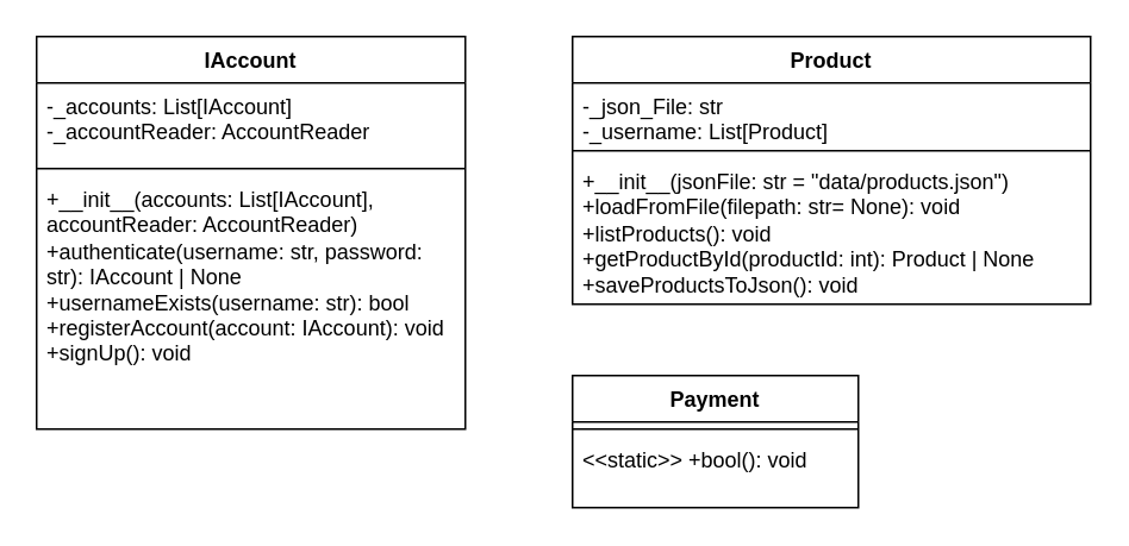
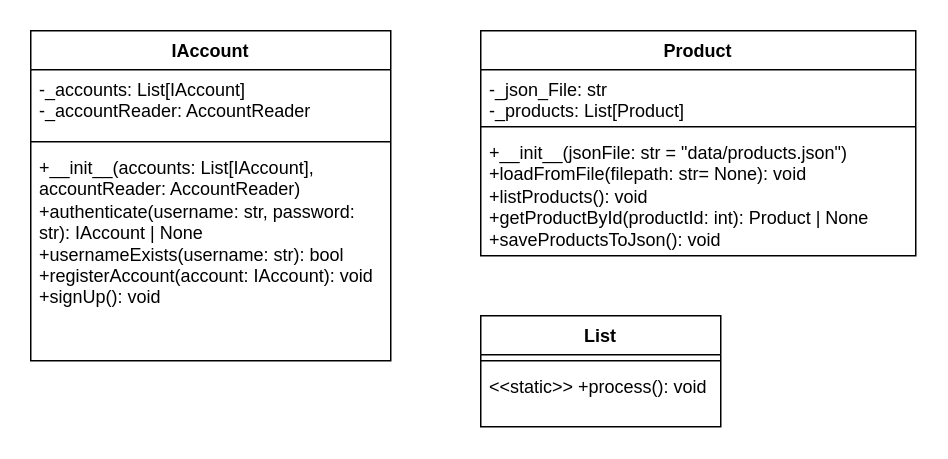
- <mxCell id="10" value="-_json_File: str&lt;div&gt;-_username: List[Product]&lt;/div&gt;" style="text;strokeColor=none;fillColor=none;align=left;verticalAlign=top;spacingLeft=4;spacingRight=4;overflow=hidden;rotatable=0;points=[[0,0.5],[1,0.5]];portConstraint=eastwest;whiteSpace=wrap;html=1;" vertex="1" parent="9"><mxGeometry y="26" width="290" height="34" as="geometry" /></mxCell>
+ <mxCell id="10" value="-_json_File: str&lt;div&gt;-_products: List[Product]&lt;/div&gt;" style="text;strokeColor=none;fillColor=none;align=left;verticalAlign=top;spacingLeft=4;spacingRight=4;overflow=hidden;rotatable=0;points=[[0,0.5],[1,0.5]];portConstraint=eastwest;whiteSpace=wrap;html=1;" vertex="1" parent="9"><mxGeometry y="26" width="290" height="34" as="geometry" /></mxCell>
- <mxCell id="6" value="Payment" style="swimlane;fontStyle=1;align=center;verticalAlign=top;childLayout=stackLayout;horizontal=1;startSize=26;horizontalStack=0;resizeParent=1;resizeParentMax=0;resizeLast=0;collapsible=1;marginBottom=0;whiteSpace=wrap;html=1;" vertex="1" parent="1"><mxGeometry x="320" y="210" width="160" height="74" as="geometry" /></mxCell>
+ <mxCell id="6" value="List" style="swimlane;fontStyle=1;align=center;verticalAlign=top;childLayout=stackLayout;horizontal=1;startSize=26;horizontalStack=0;resizeParent=1;resizeParentMax=0;resizeLast=0;collapsible=1;marginBottom=0;whiteSpace=wrap;html=1;" vertex="1" parent="1"><mxGeometry x="320" y="210" width="160" height="74" as="geometry" /></mxCell>
- <mxCell id="8" value="&lt;div&gt;&amp;lt;&amp;lt;static&amp;gt;&amp;gt;&amp;nbsp;&lt;span style=&quot;background-color: transparent; color: light-dark(rgb(0, 0, 0), rgb(255, 255, 255));&quot;&gt;+bool(): void&lt;/span&gt;&lt;/div&gt;" style="text;strokeColor=none;fillColor=none;align=left;verticalAlign=top;spacingLeft=4;spacingRight=4;overflow=hidden;rotatable=0;points=[[0,0.5],[1,0.5]];portConstraint=eastwest;whiteSpace=wrap;html=1;" vertex="1" parent="6"><mxGeometry y="34" width="160" height="40" as="geometry" /></mxCell>
+ <mxCell id="8" value="&lt;div&gt;&amp;lt;&amp;lt;static&amp;gt;&amp;gt;&amp;nbsp;&lt;span style=&quot;background-color: transparent; color: light-dark(rgb(0, 0, 0), rgb(255, 255, 255));&quot;&gt;+process(): void&lt;/span&gt;&lt;/div&gt;" style="text;strokeColor=none;fillColor=none;align=left;verticalAlign=top;spacingLeft=4;spacingRight=4;overflow=hidden;rotatable=0;points=[[0,0.5],[1,0.5]];portConstraint=eastwest;whiteSpace=wrap;html=1;" vertex="1" parent="6"><mxGeometry y="34" width="160" height="40" as="geometry" /></mxCell>
